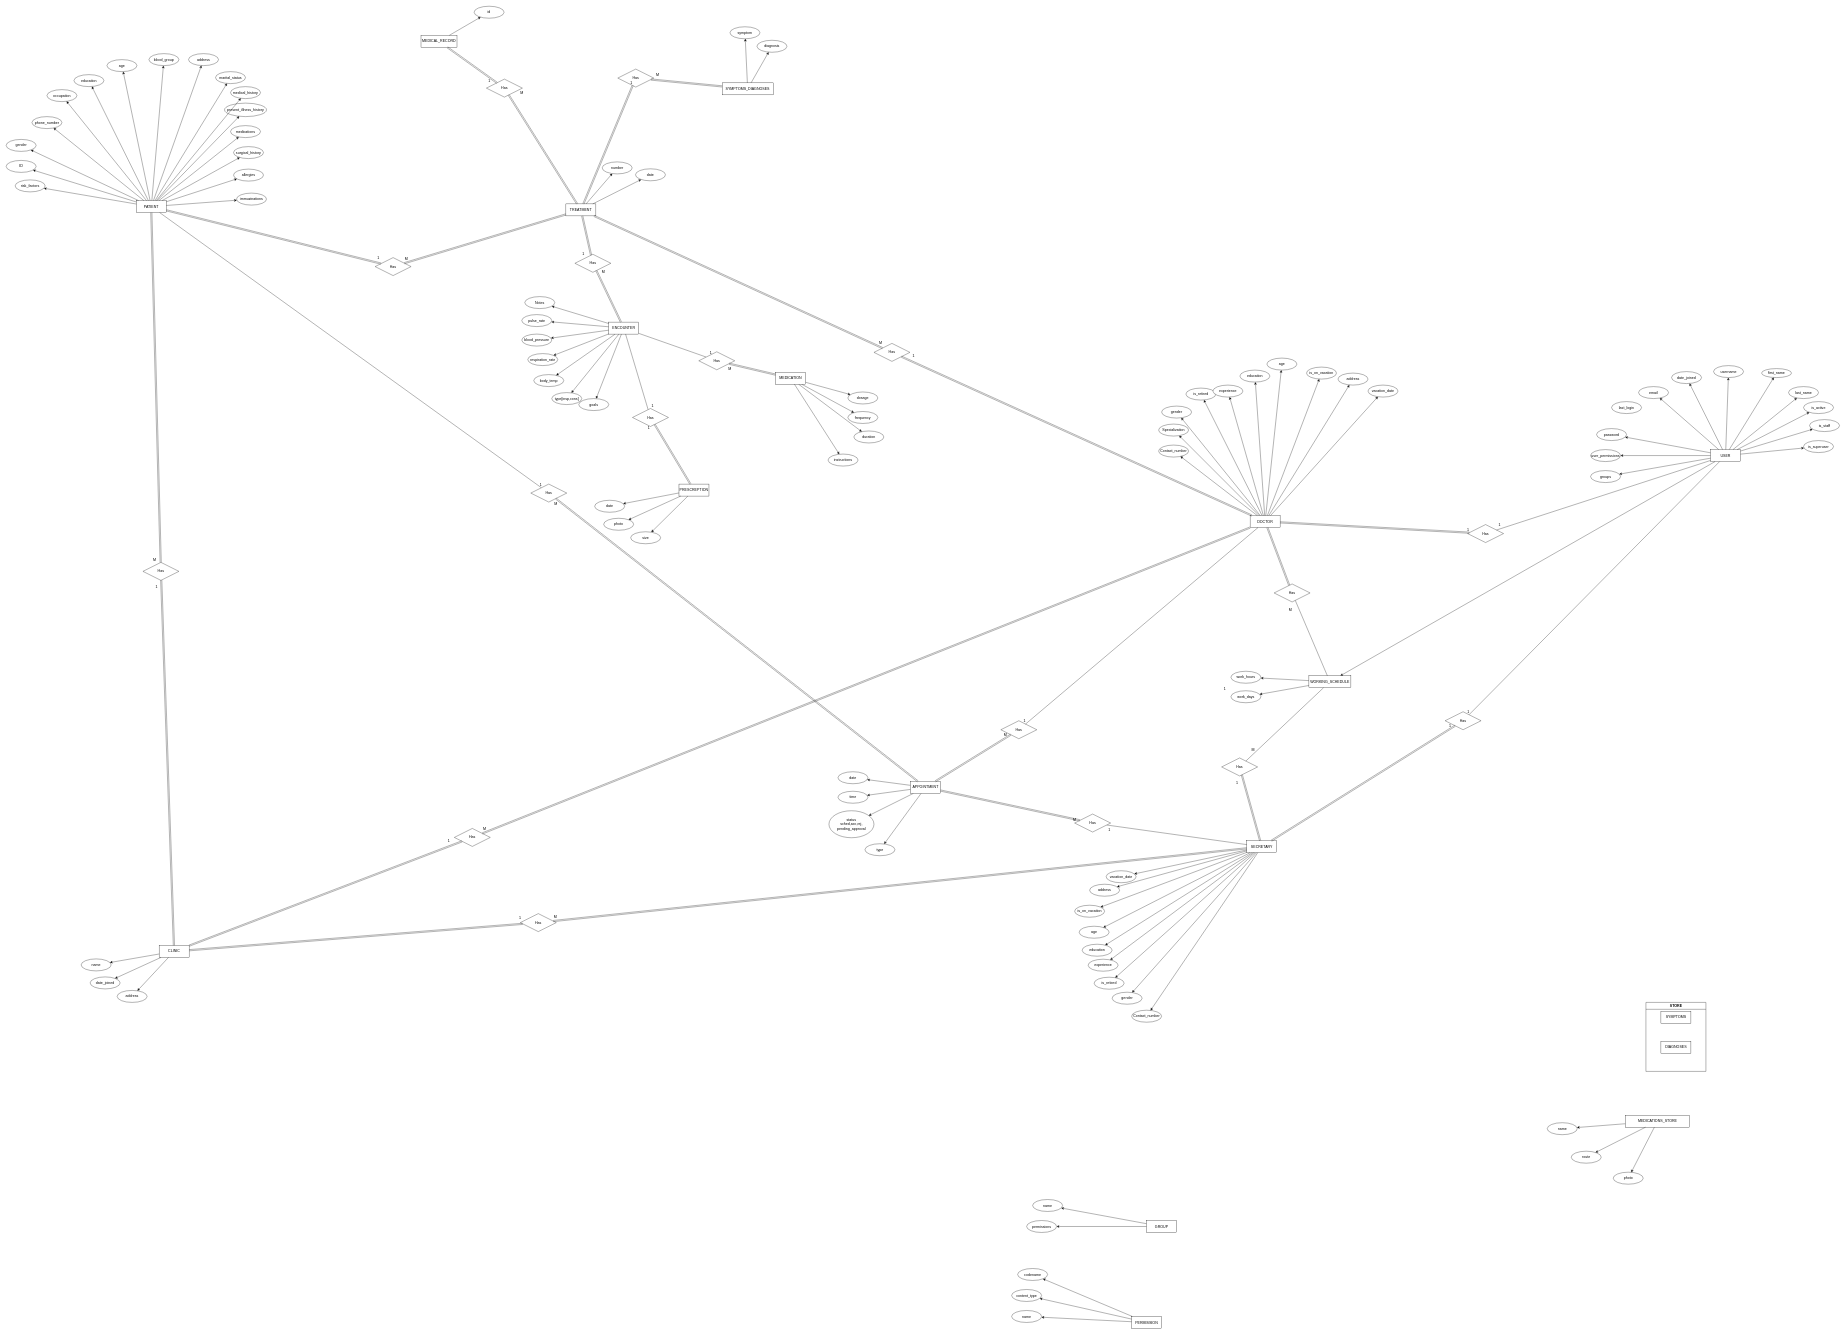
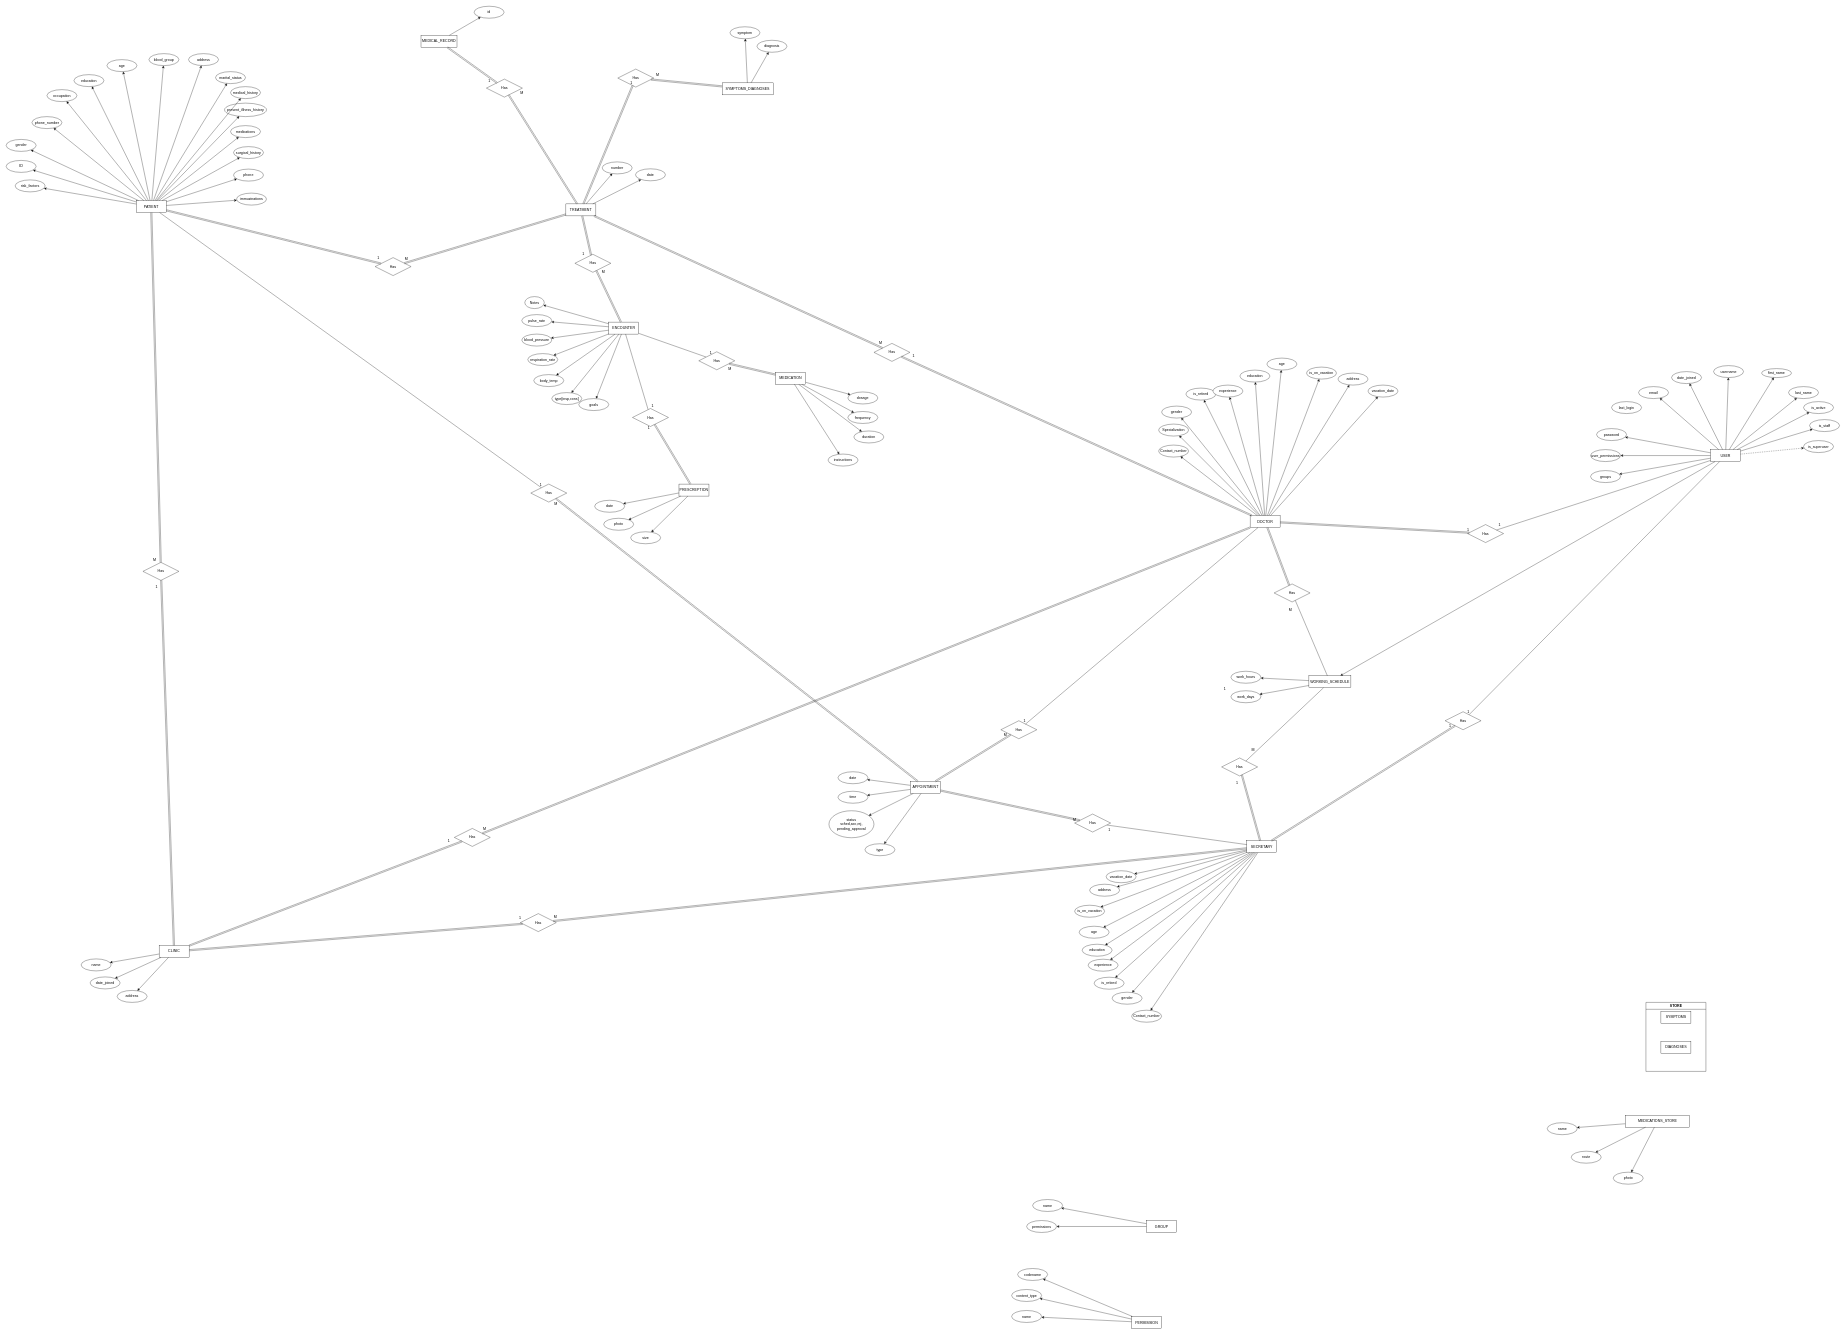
- <mxCell id="74" value="allergies" style="ellipse;whiteSpace=wrap;html=1;align=center;" parent="1" vertex="1"><mxGeometry x="778" y="563" width="100" height="40" as="geometry" /></mxCell>
+ <mxCell id="74" value="phone" style="ellipse;whiteSpace=wrap;html=1;align=center;" parent="1" vertex="1"><mxGeometry x="778" y="563" width="100" height="40" as="geometry" /></mxCell>
- <mxCell id="147" value="Notes" style="ellipse;whiteSpace=wrap;html=1;align=center;" parent="1" vertex="1"><mxGeometry x="1749" y="988" width="100" height="40" as="geometry" /></mxCell>
+ <mxCell id="147" value="Notes" style="ellipse;whiteSpace=wrap;html=1;align=center;" parent="1" vertex="1"><mxGeometry x="1749" y="988" width="65" height="40" as="geometry" /></mxCell>
- <mxCell id="25" value="" style="endArrow=classic;html=1;rounded=0;" parent="1" source="4" target="10" edge="1"><mxGeometry width="50" height="50" relative="1" as="geometry"><mxPoint x="5763" y="1508" as="sourcePoint" /><mxPoint x="5771" y="1268" as="targetPoint" /></mxGeometry></mxCell>
+ <mxCell id="25" value="" style="endArrow=classic;html=1;rounded=0;dashed=1;" parent="1" source="4" target="10" edge="1"><mxGeometry width="50" height="50" relative="1" as="geometry"><mxPoint x="5763" y="1508" as="sourcePoint" /><mxPoint x="5771" y="1268" as="targetPoint" /></mxGeometry></mxCell>
